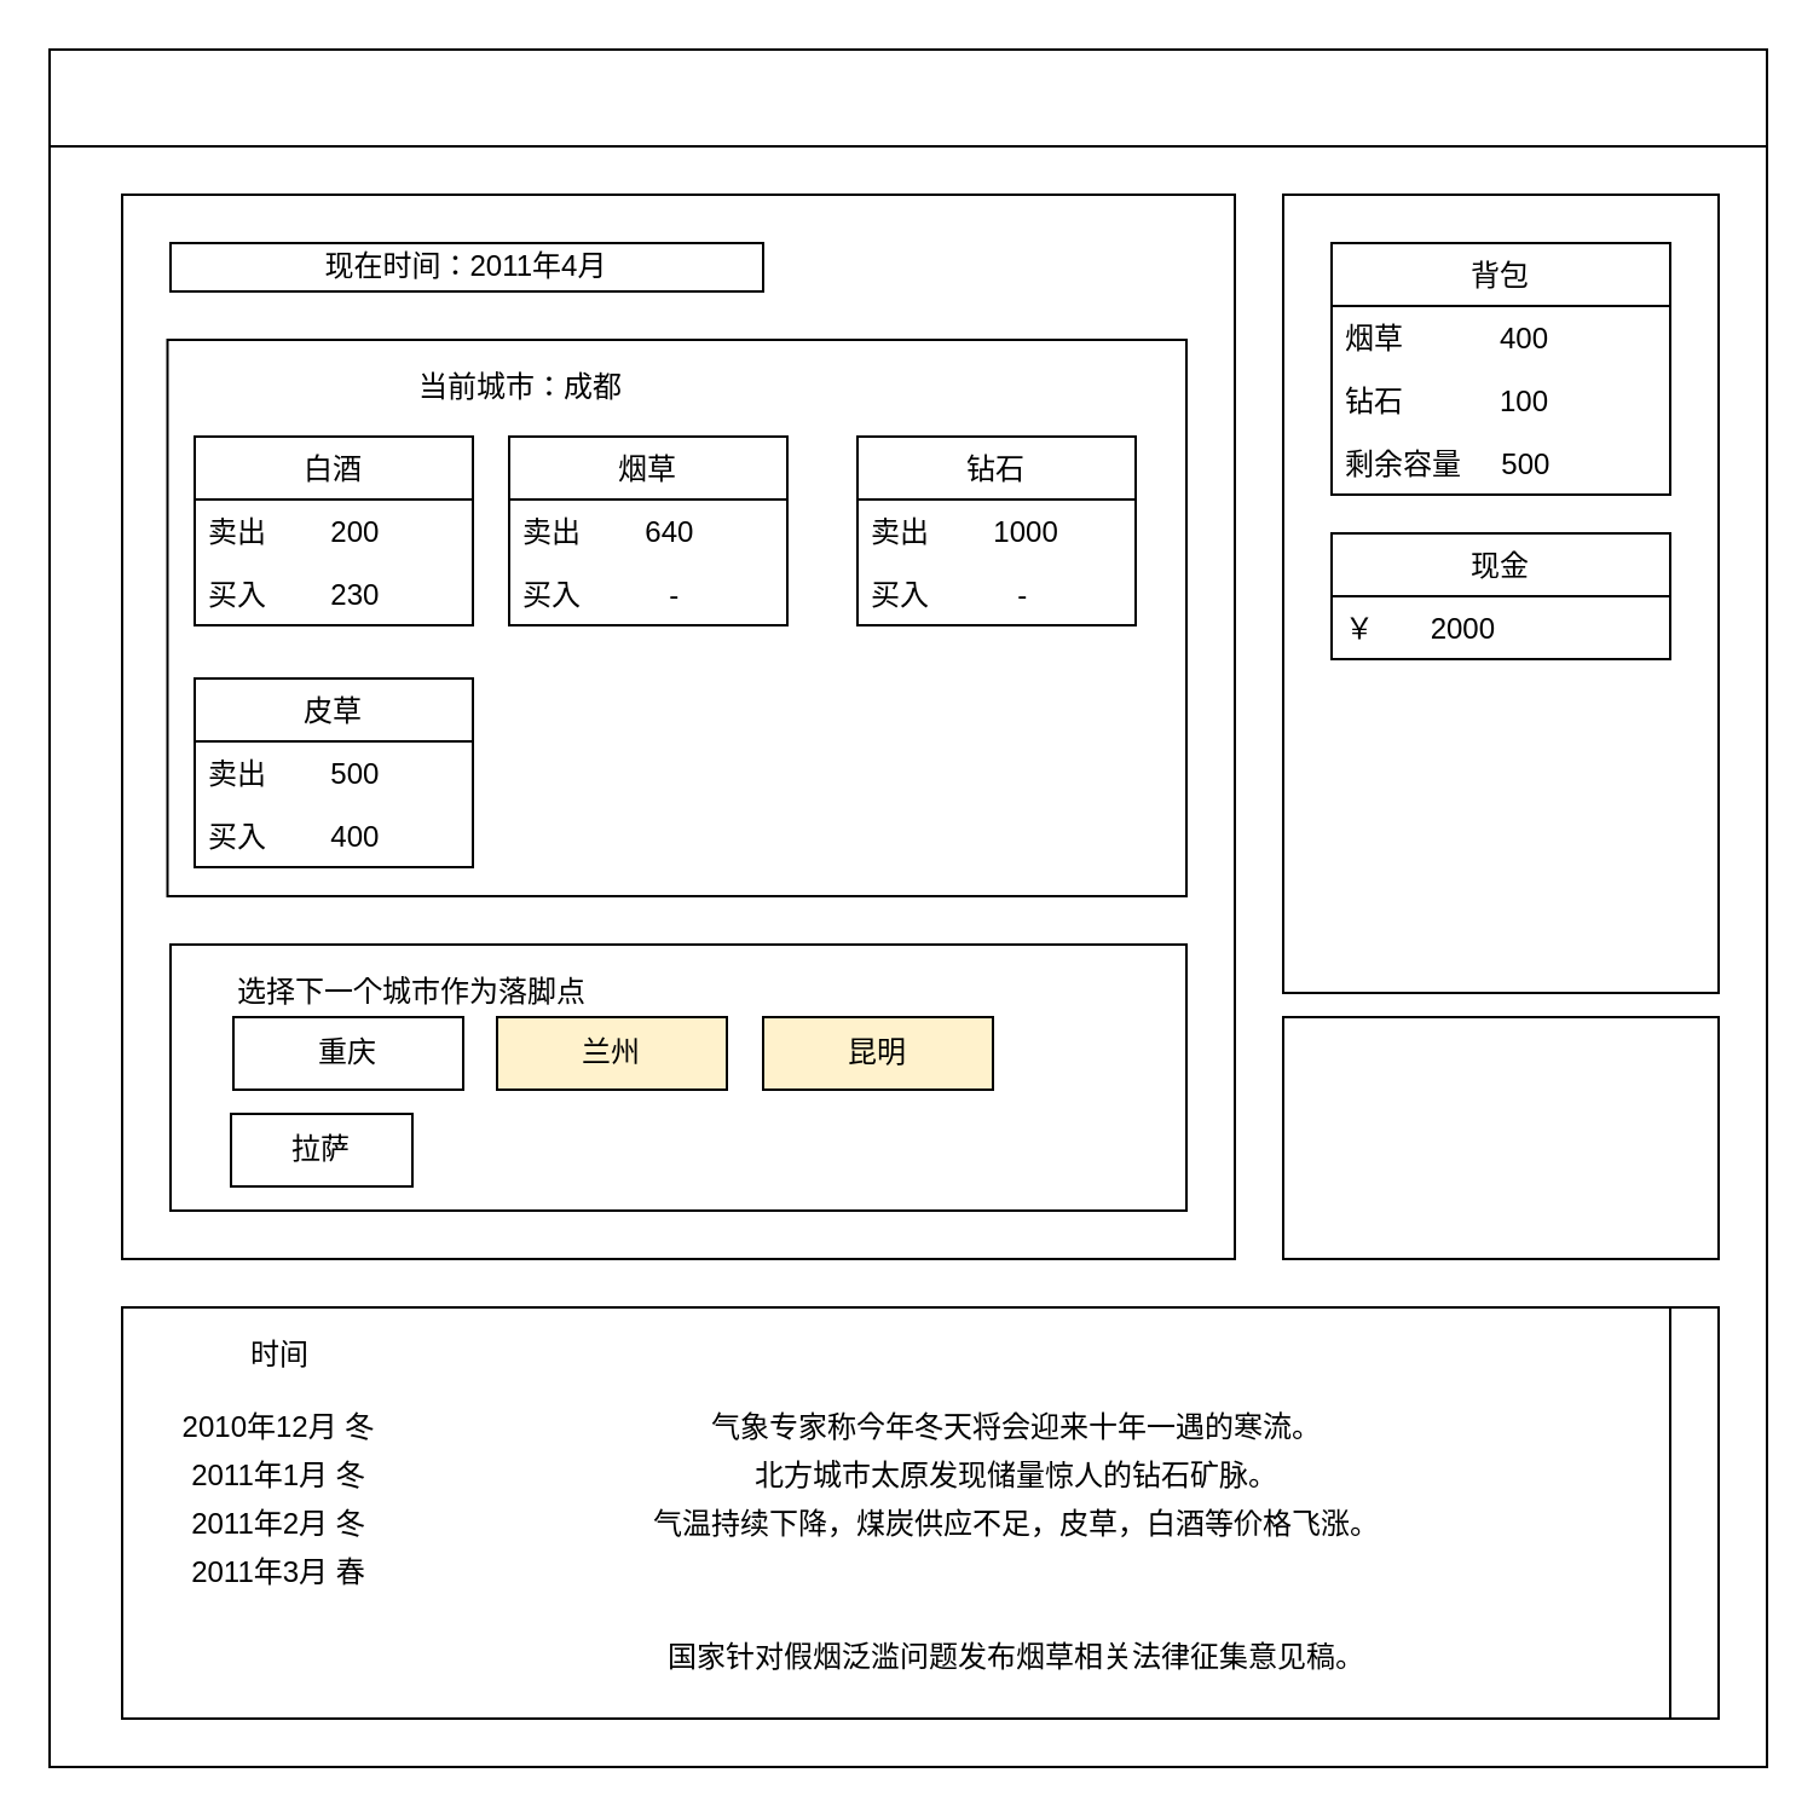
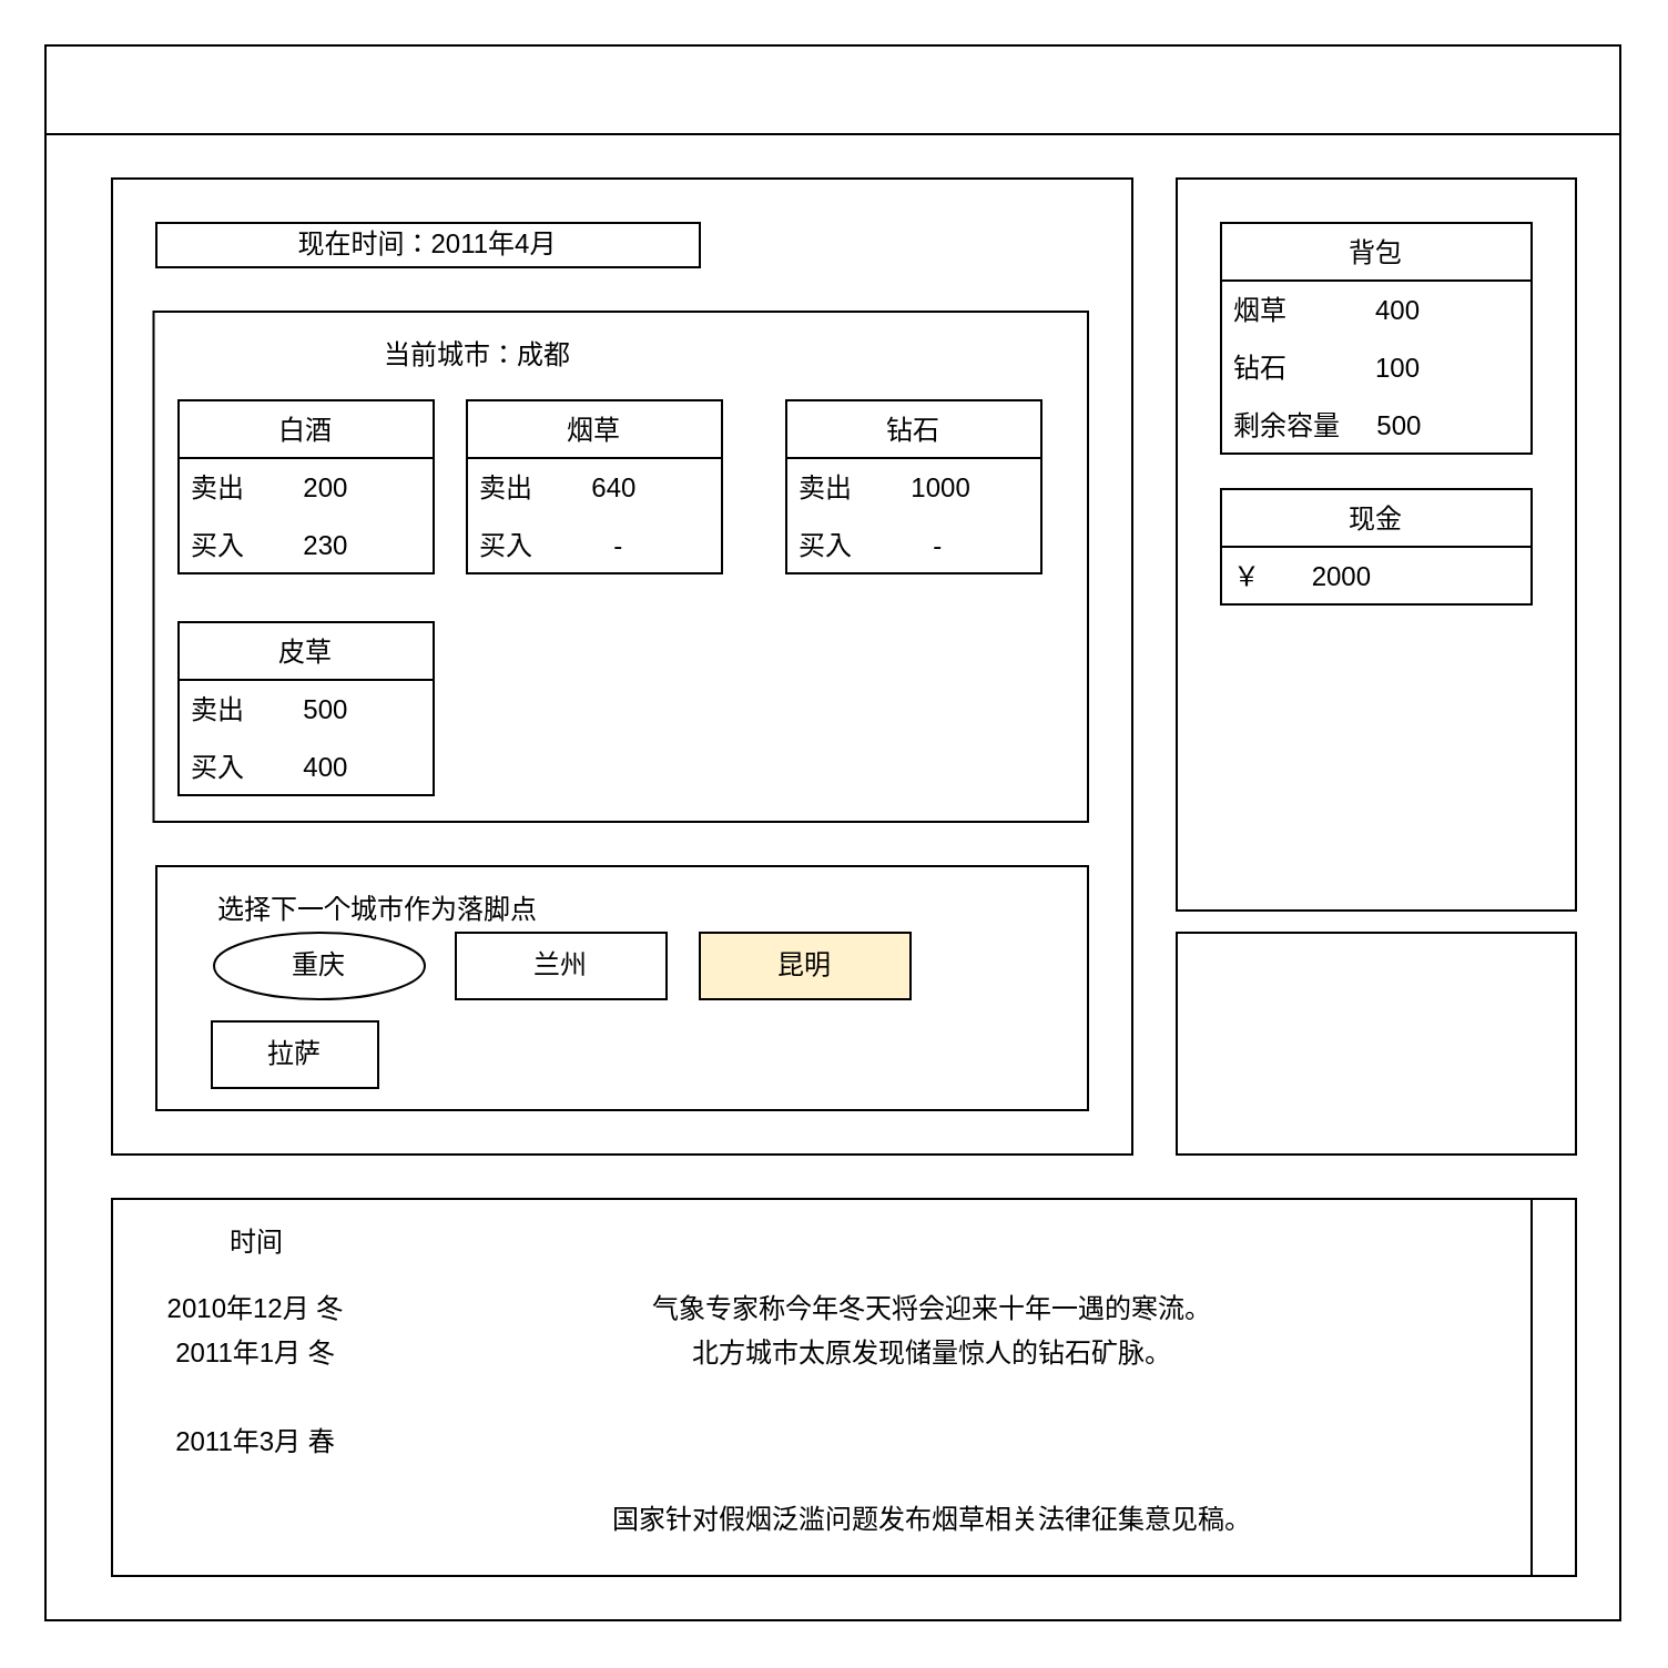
- <mxCell id="40" value="重庆" style="rounded=0;whiteSpace=wrap;html=1;" vertex="1" parent="1"><mxGeometry x="96" y="420" width="95" height="30" as="geometry" /></mxCell>
+ <mxCell id="40" value="重庆" style="ellipse;whiteSpace=wrap;html=1;" vertex="1" parent="1"><mxGeometry x="96" y="420" width="95" height="30" as="geometry" /></mxCell>
- <mxCell id="42" value="兰州" style="rounded=0;whiteSpace=wrap;html=1;fillColor=#fff2cc;" vertex="1" parent="1"><mxGeometry x="205" y="420" width="95" height="30" as="geometry" /></mxCell>
+ <mxCell id="42" value="兰州" style="rounded=0;whiteSpace=wrap;html=1;" vertex="1" parent="1"><mxGeometry x="205" y="420" width="95" height="30" as="geometry" /></mxCell>
- <mxCell id="13" value="2011年2月 冬" style="text;html=1;strokeColor=none;fillColor=none;align=center;verticalAlign=middle;whiteSpace=wrap;rounded=0;" vertex="1" parent="1"><mxGeometry x="70" y="620" width="90" height="20" as="geometry" /></mxCell>
- <mxCell id="14" value="气温持续下降，煤炭供应不足，皮草，白酒等价格飞涨。" style="text;html=1;strokeColor=none;fillColor=none;align=center;verticalAlign=middle;whiteSpace=wrap;rounded=0;" vertex="1" parent="1"><mxGeometry x="160" y="620" width="520" height="20" as="geometry" /></mxCell>
